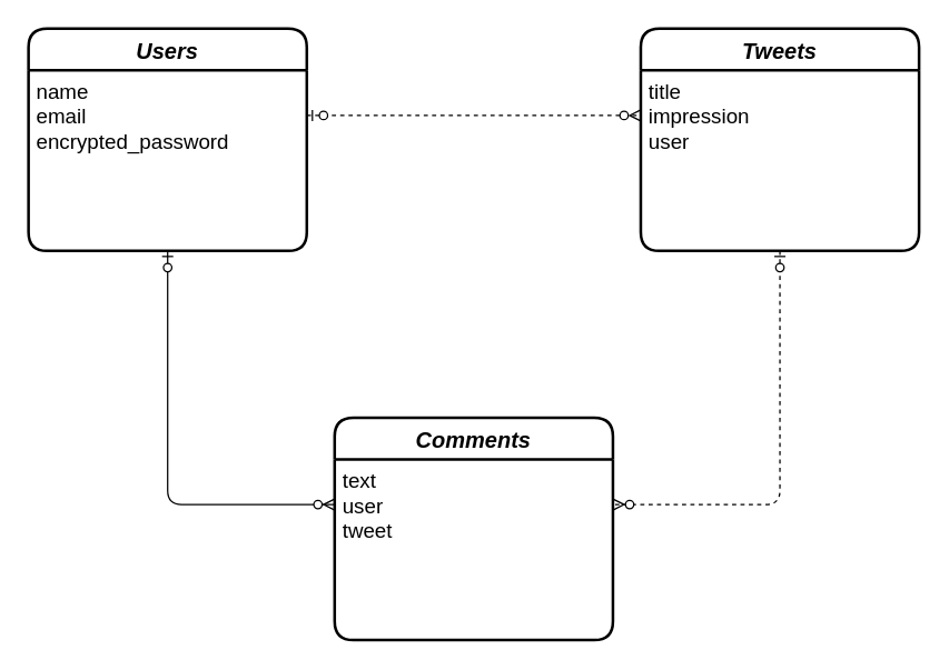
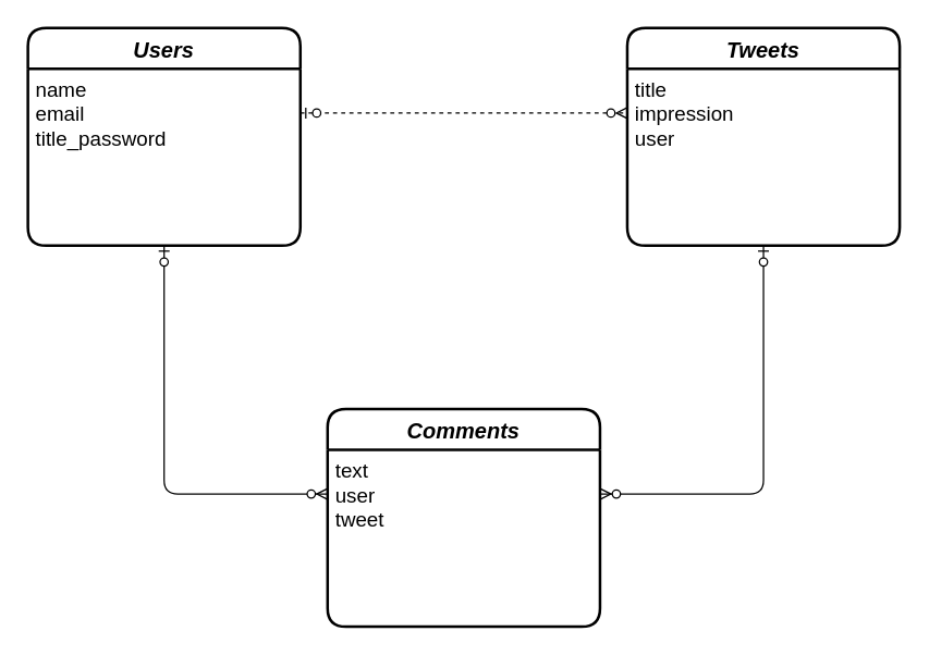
- <mxCell id="3" value="name&#10;email&#10;encrypted_password&#10;" style="align=left;strokeColor=none;fillColor=none;spacingLeft=4;fontSize=15;verticalAlign=top;resizable=0;rotatable=0;part=1;" parent="2" vertex="1"><mxGeometry y="30" width="200" height="130" as="geometry" /></mxCell>
+ <mxCell id="3" value="name&#10;email&#10;title_password&#10;" style="align=left;strokeColor=none;fillColor=none;spacingLeft=4;fontSize=15;verticalAlign=top;resizable=0;rotatable=0;part=1;" parent="2" vertex="1"><mxGeometry y="30" width="200" height="130" as="geometry" /></mxCell>
- <mxCell id="9" value="" style="edgeStyle=orthogonalEdgeStyle;fontSize=12;html=1;endArrow=ERzeroToMany;startArrow=ERzeroToOne;entryX=1;entryY=0.25;entryDx=0;entryDy=0;exitX=0.5;exitY=1;exitDx=0;exitDy=0;dashed=1;" edge="1" parent="1" source="5" target="7"><mxGeometry width="100" height="100" relative="1" as="geometry"><mxPoint x="290" y="380" as="sourcePoint" /><mxPoint x="390" y="280" as="targetPoint" /></mxGeometry></mxCell>
+ <mxCell id="9" value="" style="edgeStyle=orthogonalEdgeStyle;fontSize=12;html=1;endArrow=ERzeroToMany;startArrow=ERzeroToOne;entryX=1;entryY=0.25;entryDx=0;entryDy=0;exitX=0.5;exitY=1;exitDx=0;exitDy=0;" edge="1" parent="1" source="5" target="7"><mxGeometry width="100" height="100" relative="1" as="geometry"><mxPoint x="290" y="380" as="sourcePoint" /><mxPoint x="390" y="280" as="targetPoint" /></mxGeometry></mxCell>
